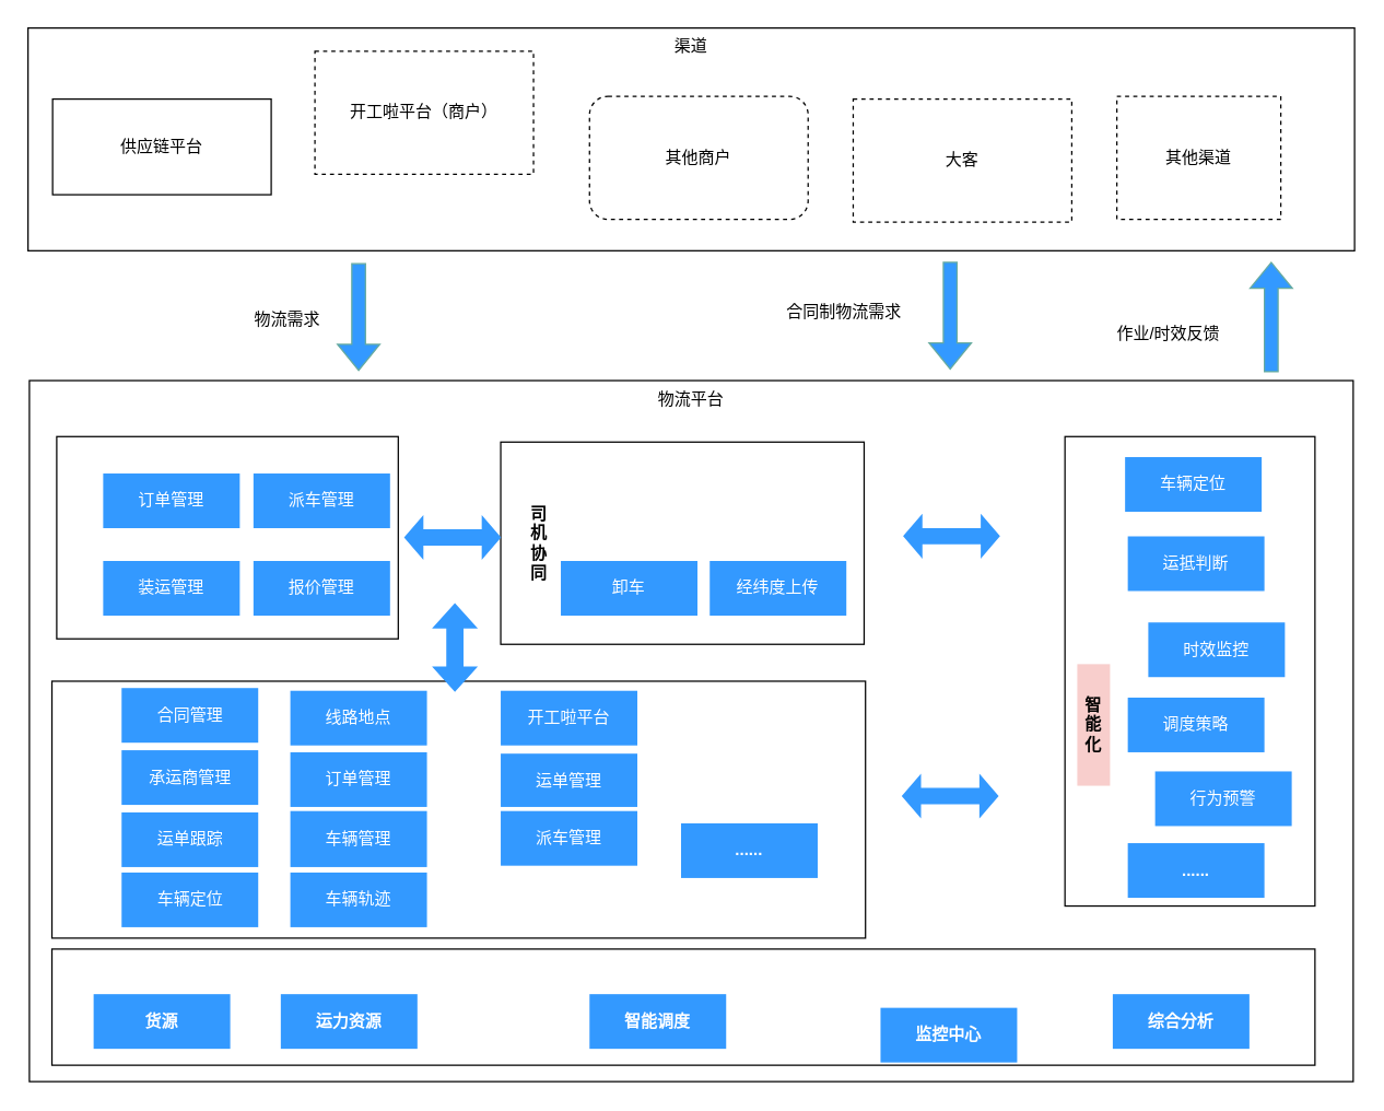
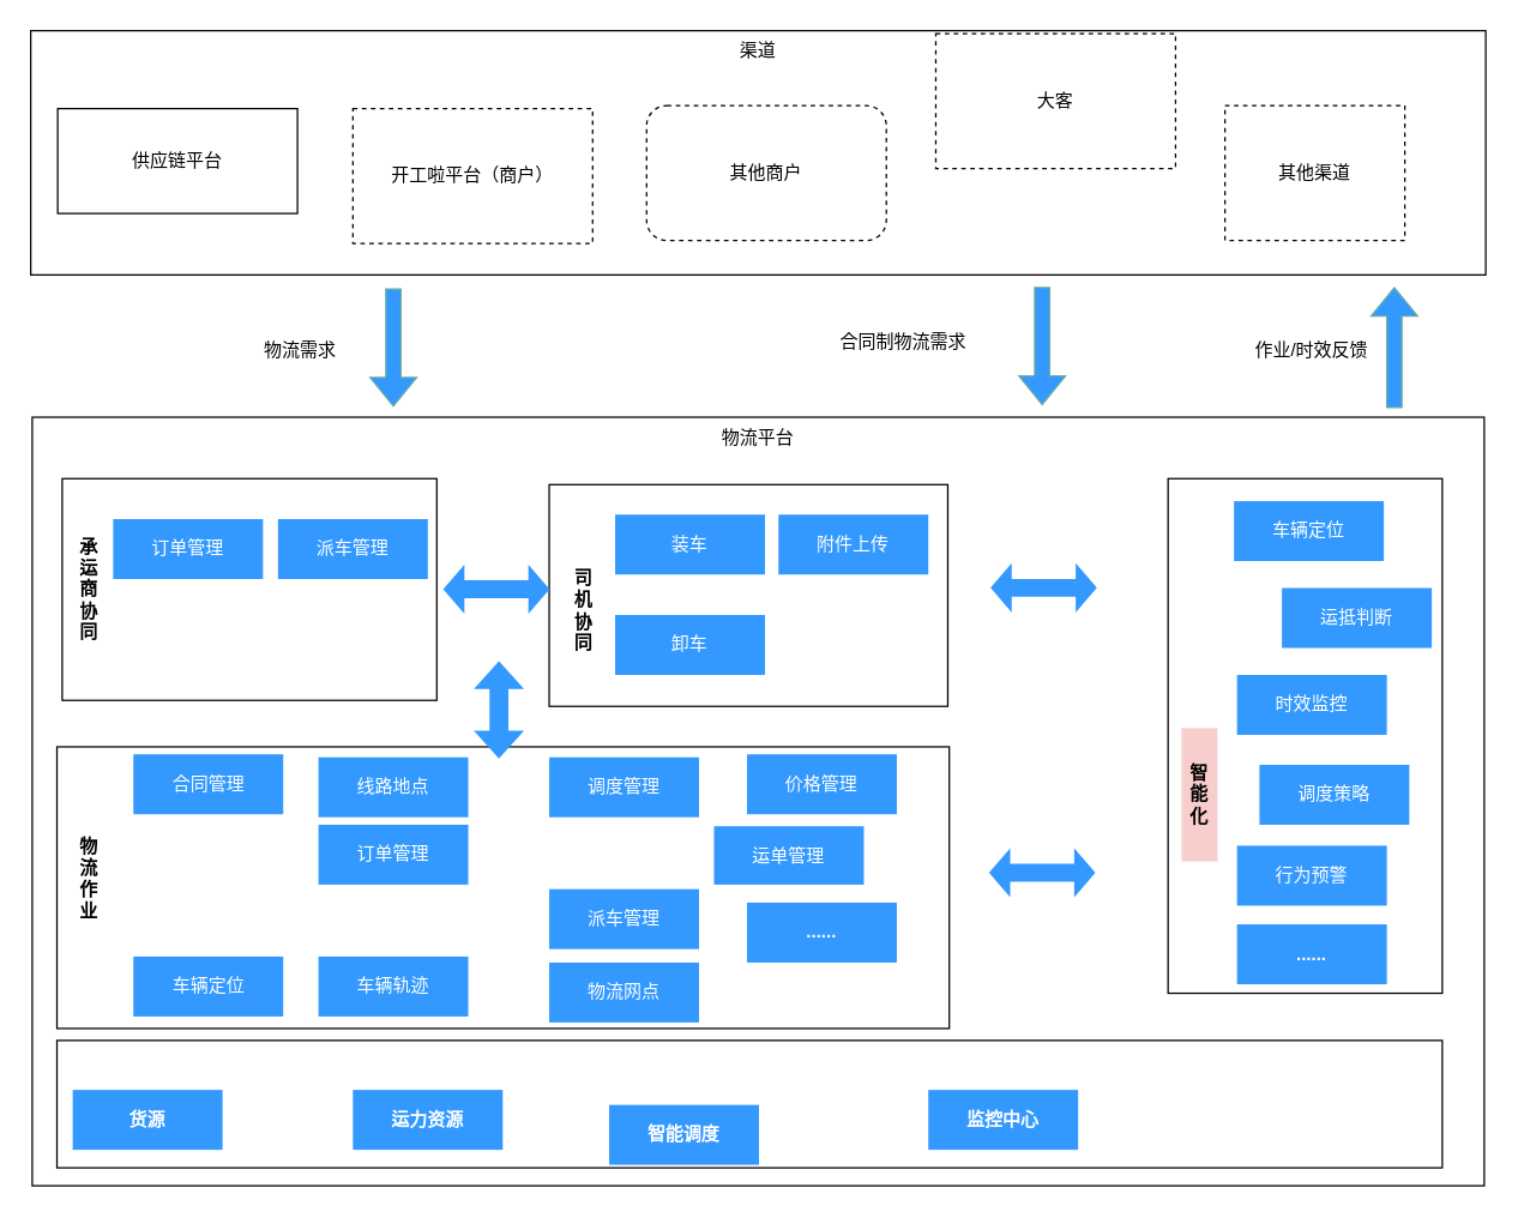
- <mxCell id="6" value="开工啦平台（商户）" style="rounded=0;whiteSpace=wrap;html=1;strokeColor=#000000;fillColor=#FFFFFF;dashed=1;" parent="1" vertex="1"><mxGeometry x="230" y="37" width="160" height="90" as="geometry" /></mxCell>
+ <mxCell id="6" value="开工啦平台（商户）" style="rounded=0;whiteSpace=wrap;html=1;strokeColor=#000000;fillColor=#FFFFFF;dashed=1;" parent="1" vertex="1"><mxGeometry x="235" y="72" width="160" height="90" as="geometry" /></mxCell>
- <mxCell id="55" value="大客" style="rounded=0;whiteSpace=wrap;html=1;strokeColor=#000000;fillColor=#FFFFFF;dashed=1;" parent="1" vertex="1"><mxGeometry x="624" y="72" width="160" height="90" as="geometry" /></mxCell>
+ <mxCell id="55" value="大客" style="rounded=0;whiteSpace=wrap;html=1;strokeColor=#000000;fillColor=#FFFFFF;dashed=1;" parent="1" vertex="1"><mxGeometry x="624" y="22" width="160" height="90" as="geometry" /></mxCell>
- <mxCell id="60" value="合同制物流需求" style="text;html=1;strokeColor=none;fillColor=none;align=center;verticalAlign=middle;whiteSpace=wrap;rounded=0;dashed=1;fontColor=#000000;" parent="1" vertex="1"><mxGeometry x="566" y="213" width="103" height="30" as="geometry" /></mxCell>
+ <mxCell id="60" value="合同制物流需求" style="text;html=1;strokeColor=none;fillColor=none;align=center;verticalAlign=middle;whiteSpace=wrap;rounded=0;dashed=1;fontColor=#000000;" parent="1" vertex="1"><mxGeometry x="551" y="213" width="103" height="30" as="geometry" /></mxCell>
- <mxCell id="53" value="物流需求" style="text;html=1;strokeColor=none;fillColor=none;align=center;verticalAlign=middle;whiteSpace=wrap;rounded=0;dashed=1;fontColor=#000000;" parent="1" vertex="1"><mxGeometry x="180" y="219" width="60" height="30" as="geometry" /></mxCell>
+ <mxCell id="53" value="物流需求" style="text;html=1;strokeColor=none;fillColor=none;align=center;verticalAlign=middle;whiteSpace=wrap;rounded=0;dashed=1;fontColor=#000000;" parent="1" vertex="1"><mxGeometry x="170" y="219" width="60" height="30" as="geometry" /></mxCell>
- <mxCell id="54" value="作业/时效反馈" style="text;html=1;strokeColor=none;fillColor=none;align=center;verticalAlign=middle;whiteSpace=wrap;rounded=0;dashed=1;fontColor=#000000;" parent="1" vertex="1"><mxGeometry x="811" y="229" width="88" height="30" as="geometry" /></mxCell>
+ <mxCell id="54" value="作业/时效反馈" style="text;html=1;strokeColor=none;fillColor=none;align=center;verticalAlign=middle;whiteSpace=wrap;rounded=0;dashed=1;fontColor=#000000;" parent="1" vertex="1"><mxGeometry x="831" y="219" width="88" height="30" as="geometry" /></mxCell>
+ <mxCell id="15" value="装车" style="rounded=0;whiteSpace=wrap;html=1;strokeColor=none;fillColor=#3399FF;fontColor=#ffffff;" parent="1" vertex="1"><mxGeometry x="410" y="343" width="100" height="40" as="geometry" /></mxCell>
+ <mxCell id="17" value="附件上传" style="rounded=0;whiteSpace=wrap;html=1;strokeColor=none;fillColor=#3399FF;fontColor=#ffffff;" parent="1" vertex="1"><mxGeometry x="519" y="343" width="100" height="40" as="geometry" /></mxCell>
+ <mxCell id="8" value="承运商协同" style="rounded=0;whiteSpace=wrap;html=1;strokeColor=none;fillColor=#FFFFFF;fontColor=#000000;fontStyle=1" parent="1" vertex="1"><mxGeometry x="47" y="348.5" width="24" height="89" as="geometry" /></mxCell>
- <mxCell id="14" value="司机协同" style="rounded=0;whiteSpace=wrap;html=1;strokeColor=none;fillColor=#FFFFFF;fontColor=#000000;fontStyle=1" parent="1" vertex="1"><mxGeometry x="382" y="352.5" width="24" height="89" as="geometry" /></mxCell>
+ <mxCell id="14" value="司机协同" style="rounded=0;whiteSpace=wrap;html=1;strokeColor=none;fillColor=#FFFFFF;fontColor=#000000;fontStyle=1" parent="1" vertex="1"><mxGeometry x="377" y="362.5" width="24" height="89" as="geometry" /></mxCell>
- <mxCell id="23" value="运抵判断" style="rounded=0;whiteSpace=wrap;html=1;strokeColor=none;fillColor=#3399FF;fontColor=#ffffff;" parent="1" vertex="1"><mxGeometry x="825" y="392" width="100" height="40" as="geometry" /></mxCell>
+ <mxCell id="23" value="运抵判断" style="rounded=0;whiteSpace=wrap;html=1;strokeColor=none;fillColor=#3399FF;fontColor=#ffffff;" parent="1" vertex="1"><mxGeometry x="855" y="392" width="100" height="40" as="geometry" /></mxCell>
- <mxCell id="12" value="装运管理" style="rounded=0;whiteSpace=wrap;html=1;strokeColor=none;fillColor=#3399FF;fontColor=#ffffff;" parent="1" vertex="1"><mxGeometry x="75" y="410" width="100" height="40" as="geometry" /></mxCell>
- <mxCell id="10" value="报价管理" style="rounded=0;whiteSpace=wrap;html=1;strokeColor=none;fillColor=#3399FF;fontColor=#ffffff;" parent="1" vertex="1"><mxGeometry x="185" y="410" width="100" height="40" as="geometry" /></mxCell>
- <mxCell id="18" value="经纬度上传" style="rounded=0;whiteSpace=wrap;html=1;strokeColor=none;fillColor=#3399FF;fontColor=#ffffff;" parent="1" vertex="1"><mxGeometry x="519" y="410" width="100" height="40" as="geometry" /></mxCell>
- <mxCell id="24" value="时效监控" style="rounded=0;whiteSpace=wrap;html=1;strokeColor=none;fillColor=#3399FF;fontColor=#ffffff;" parent="1" vertex="1"><mxGeometry x="840" y="455" width="100" height="40" as="geometry" /></mxCell>
+ <mxCell id="24" value="时效监控" style="rounded=0;whiteSpace=wrap;html=1;strokeColor=none;fillColor=#3399FF;fontColor=#ffffff;" parent="1" vertex="1"><mxGeometry x="825" y="450" width="100" height="40" as="geometry" /></mxCell>
+ <mxCell id="58" value="价格管理" style="rounded=0;whiteSpace=wrap;html=1;strokeColor=none;fillColor=#3399FF;fontColor=#ffffff;" parent="1" vertex="1"><mxGeometry x="498" y="503" width="100" height="40" as="geometry" /></mxCell>
- <mxCell id="41" value="开工啦平台" style="rounded=0;whiteSpace=wrap;html=1;strokeColor=none;fillColor=#3399FF;fontColor=#ffffff;" parent="1" vertex="1"><mxGeometry x="366" y="505" width="100" height="40" as="geometry" /></mxCell>
+ <mxCell id="41" value="调度管理" style="rounded=0;whiteSpace=wrap;html=1;strokeColor=none;fillColor=#3399FF;fontColor=#ffffff;" parent="1" vertex="1"><mxGeometry x="366" y="505" width="100" height="40" as="geometry" /></mxCell>
- <mxCell id="25" value="调度策略" style="rounded=0;whiteSpace=wrap;html=1;strokeColor=none;fillColor=#3399FF;fontColor=#ffffff;" parent="1" vertex="1"><mxGeometry x="825" y="510" width="100" height="40" as="geometry" /></mxCell>
+ <mxCell id="25" value="调度策略" style="rounded=0;whiteSpace=wrap;html=1;strokeColor=none;fillColor=#3399FF;fontColor=#ffffff;" parent="1" vertex="1"><mxGeometry x="840" y="510" width="100" height="40" as="geometry" /></mxCell>
- <mxCell id="31" value="承运商管理" style="rounded=0;whiteSpace=wrap;html=1;strokeColor=none;fillColor=#3399FF;fontColor=#ffffff;" parent="1" vertex="1"><mxGeometry x="88.5" y="548.5" width="100" height="40" as="geometry" /></mxCell>
- <mxCell id="42" value="运单管理" style="rounded=0;whiteSpace=wrap;html=1;strokeColor=none;fillColor=#3399FF;fontColor=#ffffff;" parent="1" vertex="1"><mxGeometry x="366" y="551" width="100" height="39" as="geometry" /></mxCell>
+ <mxCell id="42" value="运单管理" style="rounded=0;whiteSpace=wrap;html=1;strokeColor=none;fillColor=#3399FF;fontColor=#ffffff;" parent="1" vertex="1"><mxGeometry x="476" y="551" width="100" height="39" as="geometry" /></mxCell>
- <mxCell id="26" value="行为预警" style="rounded=0;whiteSpace=wrap;html=1;strokeColor=none;fillColor=#3399FF;fontColor=#ffffff;" parent="1" vertex="1"><mxGeometry x="845" y="564" width="100" height="40" as="geometry" /></mxCell>
+ <mxCell id="26" value="行为预警" style="rounded=0;whiteSpace=wrap;html=1;strokeColor=none;fillColor=#3399FF;fontColor=#ffffff;" parent="1" vertex="1"><mxGeometry x="825" y="564" width="100" height="40" as="geometry" /></mxCell>
+ <mxCell id="29" value="物流作业" style="rounded=0;whiteSpace=wrap;html=1;strokeColor=none;fillColor=#FFFFFF;fontColor=#000000;fontStyle=1" parent="1" vertex="1"><mxGeometry x="47" y="566" width="24" height="40" as="geometry" /></mxCell>
- <mxCell id="32" value="运单跟踪" style="rounded=0;whiteSpace=wrap;html=1;strokeColor=none;fillColor=#3399FF;fontColor=#ffffff;" parent="1" vertex="1"><mxGeometry x="88.5" y="594" width="100" height="40" as="geometry" /></mxCell>
- <mxCell id="38" value="车辆管理" style="rounded=0;whiteSpace=wrap;html=1;strokeColor=none;fillColor=#3399FF;fontColor=#ffffff;" parent="1" vertex="1"><mxGeometry x="212" y="593" width="100" height="41" as="geometry" /></mxCell>
+ <mxCell id="57" value="物流网点" style="rounded=0;whiteSpace=wrap;html=1;strokeColor=none;fillColor=#3399FF;fontColor=#ffffff;" parent="1" vertex="1"><mxGeometry x="366" y="642" width="100" height="40" as="geometry" /></mxCell>
- <mxCell id="46" value="货源" style="rounded=0;whiteSpace=wrap;html=1;strokeColor=none;fillColor=#3399FF;fontColor=#ffffff;fontStyle=1" parent="1" vertex="1"><mxGeometry x="68" y="727" width="100" height="40" as="geometry" /></mxCell>
+ <mxCell id="46" value="货源" style="rounded=0;whiteSpace=wrap;html=1;strokeColor=none;fillColor=#3399FF;fontColor=#ffffff;fontStyle=1" parent="1" vertex="1"><mxGeometry x="48" y="727" width="100" height="40" as="geometry" /></mxCell>
- <mxCell id="47" value="运力资源" style="rounded=0;whiteSpace=wrap;html=1;strokeColor=none;fillColor=#3399FF;fontColor=#ffffff;fontStyle=1" parent="1" vertex="1"><mxGeometry x="205" y="727" width="100" height="40" as="geometry" /></mxCell>
+ <mxCell id="47" value="运力资源" style="rounded=0;whiteSpace=wrap;html=1;strokeColor=none;fillColor=#3399FF;fontColor=#ffffff;fontStyle=1" parent="1" vertex="1"><mxGeometry x="235" y="727" width="100" height="40" as="geometry" /></mxCell>
- <mxCell id="48" value="智能调度" style="rounded=0;whiteSpace=wrap;html=1;strokeColor=none;fillColor=#3399FF;fontColor=#ffffff;fontStyle=1" parent="1" vertex="1"><mxGeometry x="431" y="727" width="100" height="40" as="geometry" /></mxCell>
+ <mxCell id="48" value="智能调度" style="rounded=0;whiteSpace=wrap;html=1;strokeColor=none;fillColor=#3399FF;fontColor=#ffffff;fontStyle=1" parent="1" vertex="1"><mxGeometry x="406" y="737" width="100" height="40" as="geometry" /></mxCell>
- <mxCell id="50" value="综合分析" style="rounded=0;whiteSpace=wrap;html=1;strokeColor=none;fillColor=#3399FF;fontColor=#ffffff;fontStyle=1" parent="1" vertex="1"><mxGeometry x="814" y="727" width="100" height="40" as="geometry" /></mxCell>
- <mxCell id="49" value="监控中心" style="rounded=0;whiteSpace=wrap;html=1;strokeColor=none;fillColor=#3399FF;fontColor=#ffffff;fontStyle=1" parent="1" vertex="1"><mxGeometry x="644" y="737" width="100" height="40" as="geometry" /></mxCell>
+ <mxCell id="49" value="监控中心" style="rounded=0;whiteSpace=wrap;html=1;strokeColor=none;fillColor=#3399FF;fontColor=#ffffff;fontStyle=1" parent="1" vertex="1"><mxGeometry x="619" y="727" width="100" height="40" as="geometry" /></mxCell>
